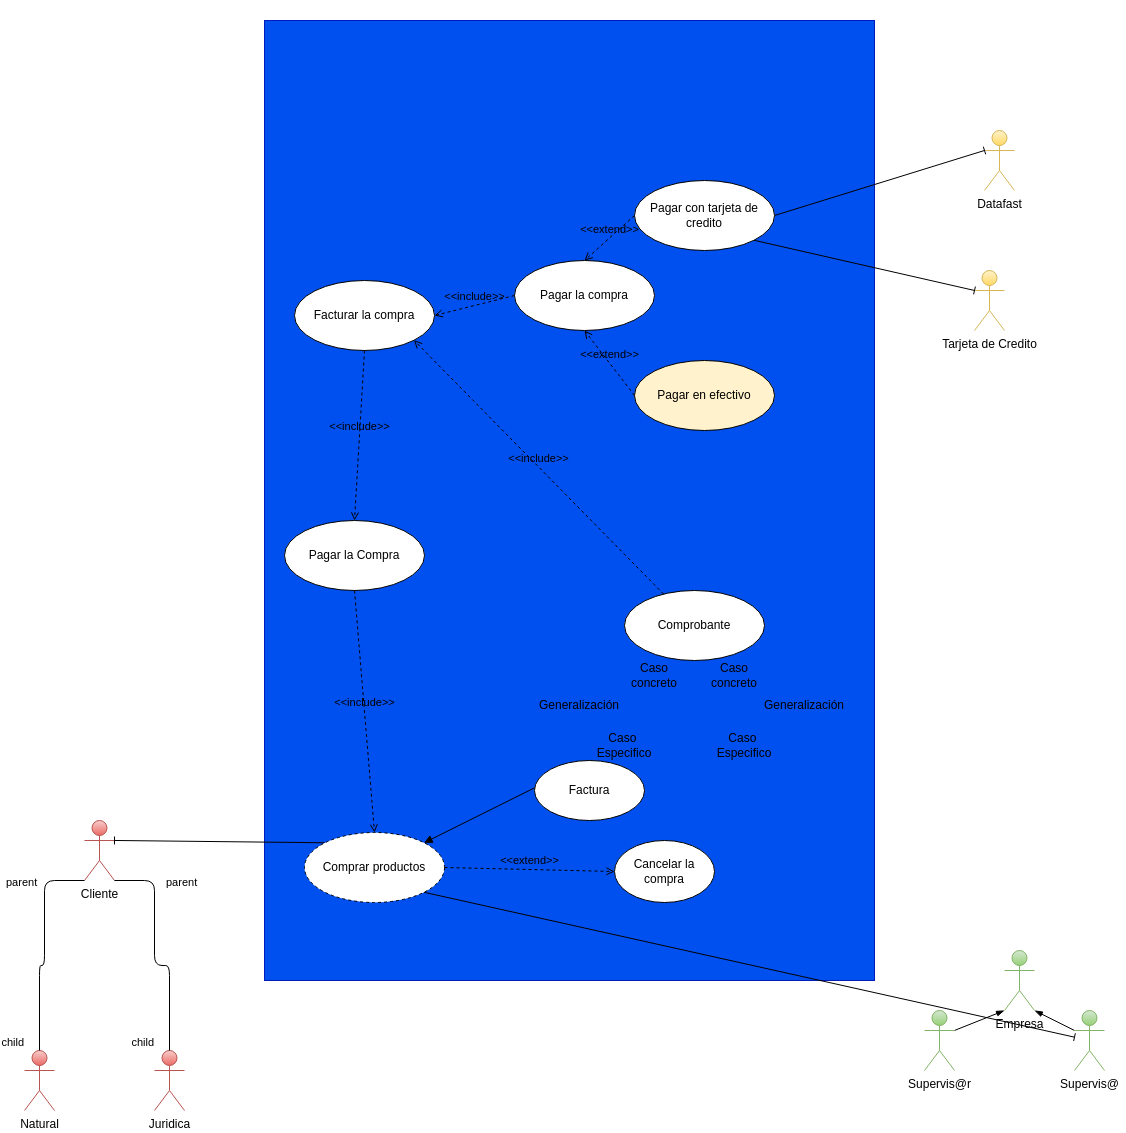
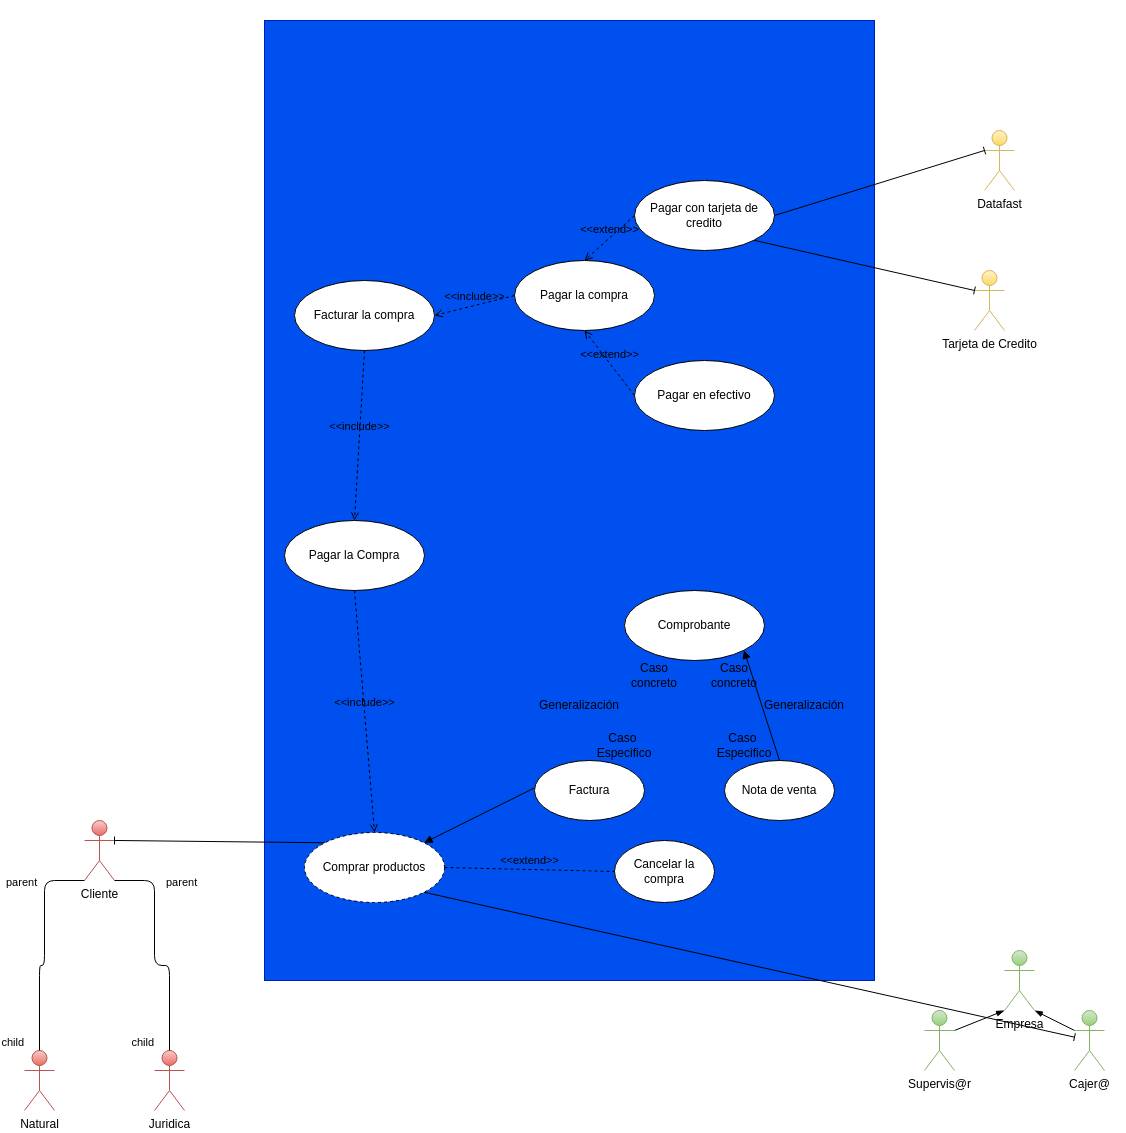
- <mxCell id="18" value="Pagar en efectivo" style="ellipse;whiteSpace=wrap;html=1;fillColor=#fff2cc;" vertex="1" parent="1"><mxGeometry x="630" y="360" width="140" height="70" as="geometry" /></mxCell>
+ <mxCell id="18" value="Pagar en efectivo" style="ellipse;whiteSpace=wrap;html=1;" vertex="1" parent="1"><mxGeometry x="630" y="360" width="140" height="70" as="geometry" /></mxCell>
- <mxCell id="27" value="&amp;lt;&amp;lt;include&amp;gt;&amp;gt;" style="html=1;verticalAlign=bottom;labelBackgroundColor=none;endArrow=open;endFill=0;dashed=1;entryX=1;entryY=1;entryDx=0;entryDy=0;" edge="1" parent="1" source="22" target="17"><mxGeometry width="160" relative="1" as="geometry"><mxPoint x="510" y="710" as="sourcePoint" /><mxPoint x="670" y="710" as="targetPoint" /></mxGeometry></mxCell>
+ <mxCell id="23" style="edgeStyle=none;html=1;exitX=0.5;exitY=0;exitDx=0;exitDy=0;entryX=1;entryY=1;entryDx=0;entryDy=0;endArrow=block;endFill=1;" edge="1" parent="1" source="24" target="22"><mxGeometry relative="1" as="geometry" /></mxCell>
+ <mxCell id="24" value="Nota de venta" style="ellipse;whiteSpace=wrap;html=1;" vertex="1" parent="1"><mxGeometry x="720" y="760" width="110" height="60" as="geometry" /></mxCell>
- <mxCell id="45" value="&amp;lt;&amp;lt;extend&amp;gt;&amp;gt;" style="html=1;verticalAlign=bottom;labelBackgroundColor=none;endArrow=open;endFill=0;dashed=1;exitX=1;exitY=0.5;exitDx=0;exitDy=0;entryX=0;entryY=0.5;entryDx=0;entryDy=0;" edge="1" parent="1" source="15" target="34"><mxGeometry width="160" relative="1" as="geometry"><mxPoint x="400" y="750" as="sourcePoint" /><mxPoint x="560" y="750" as="targetPoint" /></mxGeometry></mxCell>
+ <mxCell id="45" value="&amp;lt;&amp;lt;extend&amp;gt;&amp;gt;" style="html=1;verticalAlign=bottom;labelBackgroundColor=none;endArrow=none;endFill=0;dashed=1;exitX=1;exitY=0.5;exitDx=0;exitDy=0;entryX=0;entryY=0.5;entryDx=0;entryDy=0;" edge="1" parent="1" source="15" target="34"><mxGeometry width="160" relative="1" as="geometry"><mxPoint x="400" y="750" as="sourcePoint" /><mxPoint x="560" y="750" as="targetPoint" /></mxGeometry></mxCell>
- <mxCell id="8" value="Supervis@" style="shape=umlActor;verticalLabelPosition=bottom;verticalAlign=top;html=1;outlineConnect=0;fillColor=#d5e8d4;strokeColor=#82b366;gradientColor=#97d077;" vertex="1" parent="1"><mxGeometry x="1070" y="1010" width="30" height="60" as="geometry" /></mxCell>
+ <mxCell id="8" value="Cajer@" style="shape=umlActor;verticalLabelPosition=bottom;verticalAlign=top;html=1;outlineConnect=0;fillColor=#d5e8d4;strokeColor=#82b366;gradientColor=#97d077;" vertex="1" parent="1"><mxGeometry x="1070" y="1010" width="30" height="60" as="geometry" /></mxCell>
